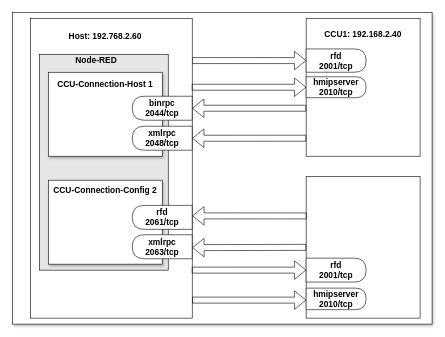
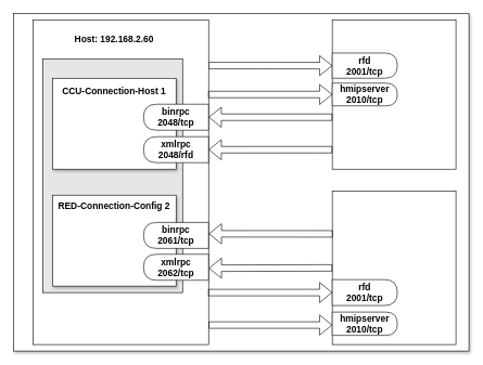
- <mxCell id="26" value="&lt;div align=&quot;center&quot;&gt;&lt;font style=&quot;font-size: 14px&quot;&gt;&lt;b&gt;CCU1: 192.168.2.40&lt;/b&gt;&lt;/font&gt;&lt;/div&gt;" style="text;html=1;strokeColor=none;fillColor=none;align=center;verticalAlign=middle;whiteSpace=wrap;rounded=0;" parent="22" vertex="1"><mxGeometry y="12.778" width="190" height="25.556" as="geometry" /></mxCell>
- <mxCell id="12" value="&lt;div align=&quot;center&quot;&gt;&lt;font style=&quot;font-size: 14px&quot;&gt;&lt;b&gt;Host: 192.768.2.60&lt;/b&gt;&lt;/font&gt;&lt;/div&gt;" style="text;html=1;strokeColor=none;fillColor=none;align=center;verticalAlign=middle;whiteSpace=wrap;rounded=0;" parent="9" vertex="1"><mxGeometry x="30" y="20" width="190" height="20" as="geometry" /></mxCell>
+ <mxCell id="12" value="&lt;div align=&quot;center&quot;&gt;&lt;font style=&quot;font-size: 14px&quot;&gt;&lt;b&gt;Host: 192.168.2.60&lt;/b&gt;&lt;/font&gt;&lt;/div&gt;" style="text;html=1;strokeColor=none;fillColor=none;align=center;verticalAlign=middle;whiteSpace=wrap;rounded=0;" parent="9" vertex="1"><mxGeometry x="30" y="20" width="190" height="20" as="geometry" /></mxCell>
- <mxCell id="16" value="&lt;font style=&quot;font-size: 14px&quot;&gt;&lt;b&gt;Node-RED&lt;/b&gt;&lt;/font&gt;" style="text;html=1;strokeColor=none;fillColor=none;align=center;verticalAlign=middle;whiteSpace=wrap;rounded=0;" parent="9" vertex="1"><mxGeometry x="15" y="60" width="190" height="20" as="geometry" /></mxCell>
- <mxCell id="14" value="&lt;div&gt;&lt;b&gt;&lt;font style=&quot;font-size: 14px&quot;&gt;binrpc&lt;/font&gt;&lt;/b&gt;&lt;/div&gt;&lt;font style=&quot;font-size: 14px&quot;&gt;&lt;b&gt;2044/tcp&lt;/b&gt;&lt;/font&gt;" style="shape=delay;whiteSpace=wrap;html=1;direction=west;" parent="9" vertex="1"><mxGeometry x="170" y="130" width="100" height="40" as="geometry" /></mxCell>
+ <mxCell id="14" value="&lt;div&gt;&lt;b&gt;&lt;font style=&quot;font-size: 14px&quot;&gt;binrpc&lt;/font&gt;&lt;/b&gt;&lt;/div&gt;&lt;font style=&quot;font-size: 14px&quot;&gt;&lt;b&gt;2048/tcp&lt;/b&gt;&lt;/font&gt;" style="shape=delay;whiteSpace=wrap;html=1;direction=west;" parent="9" vertex="1"><mxGeometry x="170" y="130" width="100" height="40" as="geometry" /></mxCell>
- <mxCell id="15" value="&lt;div&gt;&lt;b&gt;&lt;font style=&quot;font-size: 14px&quot;&gt;xmlrpc&lt;/font&gt;&lt;/b&gt;&lt;/div&gt;&lt;font style=&quot;font-size: 14px&quot;&gt;&lt;b&gt;2048/tcp&lt;/b&gt;&lt;/font&gt;" style="shape=delay;whiteSpace=wrap;html=1;direction=west;" parent="9" vertex="1"><mxGeometry x="170" y="180" width="100" height="40" as="geometry" /></mxCell>
+ <mxCell id="15" value="&lt;div&gt;&lt;b&gt;&lt;font style=&quot;font-size: 14px&quot;&gt;xmlrpc&lt;/font&gt;&lt;/b&gt;&lt;/div&gt;&lt;font style=&quot;font-size: 14px&quot;&gt;&lt;b&gt;2048/rfd&lt;/b&gt;&lt;/font&gt;" style="shape=delay;whiteSpace=wrap;html=1;direction=west;" parent="9" vertex="1"><mxGeometry x="170" y="180" width="100" height="40" as="geometry" /></mxCell>
- <mxCell id="19" value="&lt;font style=&quot;font-size: 14px&quot;&gt;&lt;b&gt;CCU-Connection-Config 2&lt;/b&gt;&lt;/font&gt;" style="text;html=1;strokeColor=none;fillColor=none;align=center;verticalAlign=middle;whiteSpace=wrap;rounded=0;" parent="9" vertex="1"><mxGeometry x="30" y="277" width="190" height="20" as="geometry" /></mxCell>
+ <mxCell id="19" value="&lt;font style=&quot;font-size: 14px&quot;&gt;&lt;b&gt;RED-Connection-Config 2&lt;/b&gt;&lt;/font&gt;" style="text;html=1;strokeColor=none;fillColor=none;align=center;verticalAlign=middle;whiteSpace=wrap;rounded=0;" parent="9" vertex="1"><mxGeometry x="30" y="277" width="190" height="20" as="geometry" /></mxCell>
- <mxCell id="20" value="&lt;div&gt;&lt;b&gt;&lt;font style=&quot;font-size: 14px&quot;&gt;rfd&lt;/font&gt;&lt;/b&gt;&lt;/div&gt;&lt;font style=&quot;font-size: 14px&quot;&gt;&lt;b&gt;2061/tcp&lt;/b&gt;&lt;/font&gt;" style="shape=delay;whiteSpace=wrap;html=1;direction=west;" parent="9" vertex="1"><mxGeometry x="170" y="312" width="100" height="40" as="geometry" /></mxCell>
+ <mxCell id="20" value="&lt;div&gt;&lt;b&gt;&lt;font style=&quot;font-size: 14px&quot;&gt;binrpc&lt;/font&gt;&lt;/b&gt;&lt;/div&gt;&lt;font style=&quot;font-size: 14px&quot;&gt;&lt;b&gt;2061/tcp&lt;/b&gt;&lt;/font&gt;" style="shape=delay;whiteSpace=wrap;html=1;direction=west;" parent="9" vertex="1"><mxGeometry x="170" y="312" width="100" height="40" as="geometry" /></mxCell>
- <mxCell id="21" value="&lt;div&gt;&lt;b&gt;&lt;font style=&quot;font-size: 14px&quot;&gt;xmlrpc&lt;/font&gt;&lt;/b&gt;&lt;/div&gt;&lt;font style=&quot;font-size: 14px&quot;&gt;&lt;b&gt;2063/tcp&lt;/b&gt;&lt;/font&gt;" style="shape=delay;whiteSpace=wrap;html=1;direction=west;" parent="9" vertex="1"><mxGeometry x="170" y="361" width="100" height="40" as="geometry" /></mxCell>
+ <mxCell id="21" value="&lt;div&gt;&lt;b&gt;&lt;font style=&quot;font-size: 14px&quot;&gt;xmlrpc&lt;/font&gt;&lt;/b&gt;&lt;/div&gt;&lt;font style=&quot;font-size: 14px&quot;&gt;&lt;b&gt;2062/tcp&lt;/b&gt;&lt;/font&gt;" style="shape=delay;whiteSpace=wrap;html=1;direction=west;" parent="9" vertex="1"><mxGeometry x="170" y="361" width="100" height="40" as="geometry" /></mxCell>
